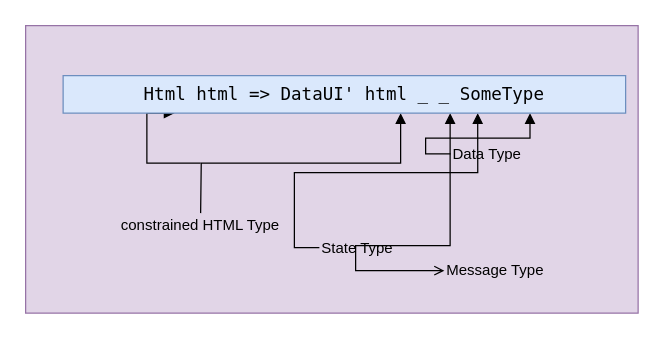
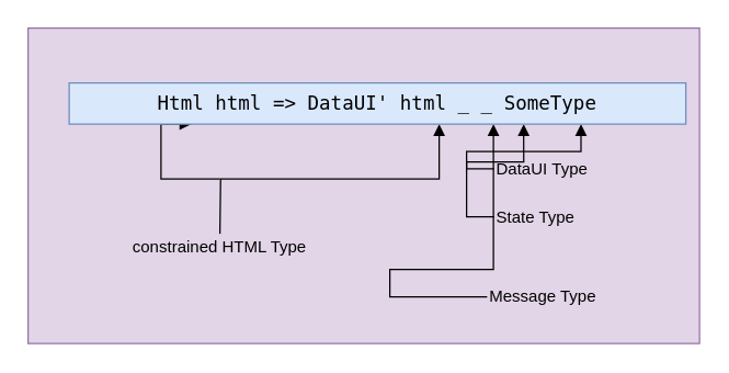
- <mxCell id="11" value="Data&amp;nbsp;Type" style="text;html=1;strokeColor=none;fillColor=none;align=left;verticalAlign=middle;whiteSpace=wrap;rounded=0;" vertex="1" parent="1"><mxGeometry x="360" y="110" width="120" height="25" as="geometry" /></mxCell>
+ <mxCell id="11" value="DataUI&amp;nbsp;Type" style="text;html=1;strokeColor=none;fillColor=none;align=left;verticalAlign=middle;whiteSpace=wrap;rounded=0;" vertex="1" parent="1"><mxGeometry x="360" y="110" width="120" height="25" as="geometry" /></mxCell>
- <mxCell id="10" value="State Type" style="text;html=1;strokeColor=none;fillColor=none;align=left;verticalAlign=middle;whiteSpace=wrap;rounded=0;" vertex="1" parent="1"><mxGeometry x="255" y="185" width="90" height="25" as="geometry" /></mxCell>
+ <mxCell id="10" value="State Type" style="text;html=1;strokeColor=none;fillColor=none;align=left;verticalAlign=middle;whiteSpace=wrap;rounded=0;" vertex="1" parent="1"><mxGeometry x="360" y="145" width="90" height="25" as="geometry" /></mxCell>
- <mxCell id="4" style="edgeStyle=orthogonalEdgeStyle;rounded=0;orthogonalLoop=1;jettySize=auto;html=1;entryX=0;entryY=0.5;entryDx=0;entryDy=0;exitX=0.688;exitY=1;exitDx=0;exitDy=0;exitPerimeter=0;startArrow=block;startFill=1;endArrow=open;endFill=0;" edge="1" parent="1" source="8" target="9"><mxGeometry relative="1" as="geometry"><Array as="points"><mxPoint x="284" y="196" /></Array></mxGeometry></mxCell>
+ <mxCell id="4" style="edgeStyle=orthogonalEdgeStyle;rounded=0;orthogonalLoop=1;jettySize=auto;html=1;entryX=0;entryY=0.5;entryDx=0;entryDy=0;exitX=0.688;exitY=1;exitDx=0;exitDy=0;exitPerimeter=0;startArrow=block;startFill=1;endArrow=none;endFill=0;" edge="1" parent="1" source="8" target="9"><mxGeometry relative="1" as="geometry"><Array as="points"><mxPoint x="284" y="196" /></Array></mxGeometry></mxCell>
